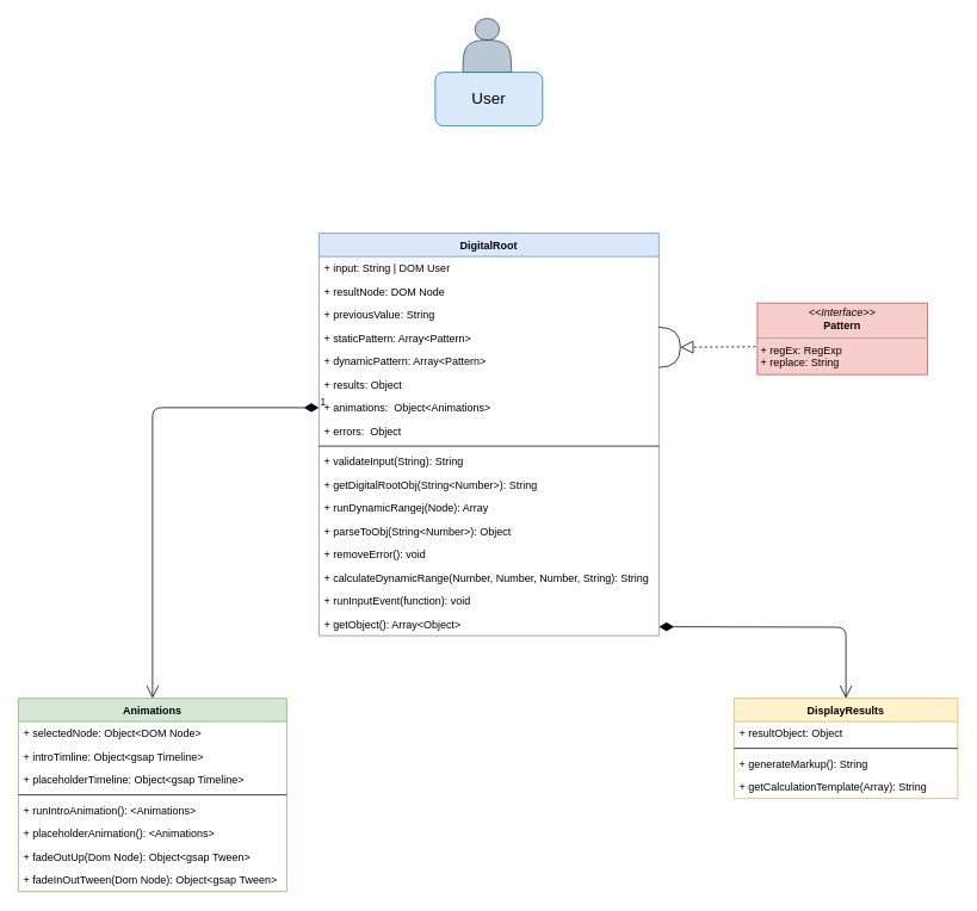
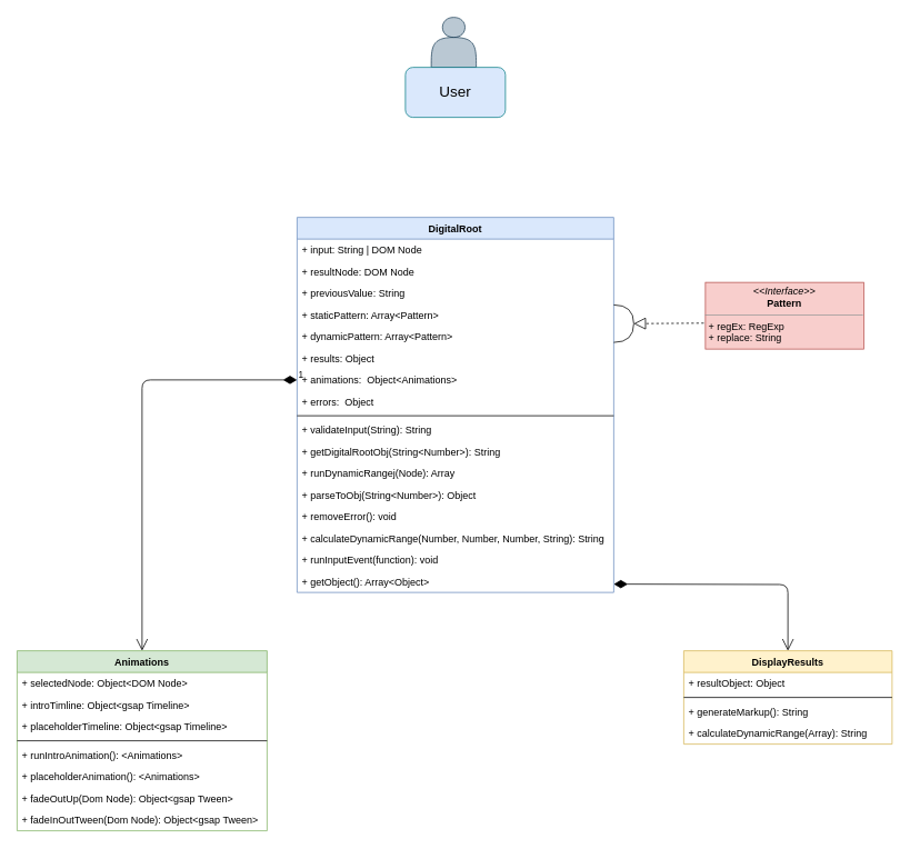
- <mxCell id="18" value="+ input: String | DOM User" style="text;strokeColor=none;fillColor=none;align=left;verticalAlign=top;spacingLeft=4;spacingRight=4;overflow=hidden;rotatable=0;points=[[0,0.5],[1,0.5]];portConstraint=eastwest;" parent="17" vertex="1"><mxGeometry y="26" width="380" height="26" as="geometry" /></mxCell>
+ <mxCell id="18" value="+ input: String | DOM Node" style="text;strokeColor=none;fillColor=none;align=left;verticalAlign=top;spacingLeft=4;spacingRight=4;overflow=hidden;rotatable=0;points=[[0,0.5],[1,0.5]];portConstraint=eastwest;" parent="17" vertex="1"><mxGeometry y="26" width="380" height="26" as="geometry" /></mxCell>
- <mxCell id="6" value="+ getCalculationTemplate(Array): String" style="text;strokeColor=none;fillColor=none;align=left;verticalAlign=top;spacingLeft=4;spacingRight=4;overflow=hidden;rotatable=0;points=[[0,0.5],[1,0.5]];portConstraint=eastwest;" parent="2" vertex="1"><mxGeometry y="86" width="250" height="26" as="geometry" /></mxCell>
+ <mxCell id="6" value="+ calculateDynamicRange(Array): String" style="text;strokeColor=none;fillColor=none;align=left;verticalAlign=top;spacingLeft=4;spacingRight=4;overflow=hidden;rotatable=0;points=[[0,0.5],[1,0.5]];portConstraint=eastwest;" parent="2" vertex="1"><mxGeometry y="86" width="250" height="26" as="geometry" /></mxCell>
